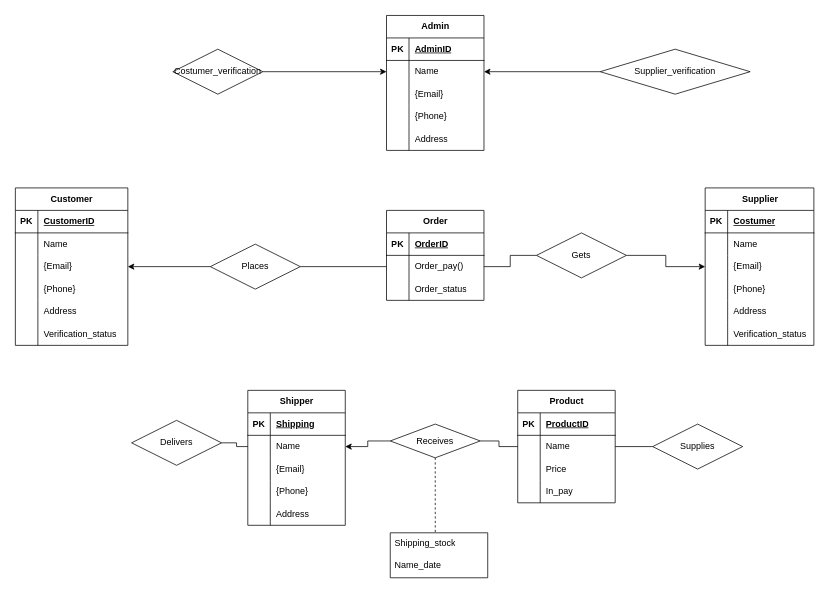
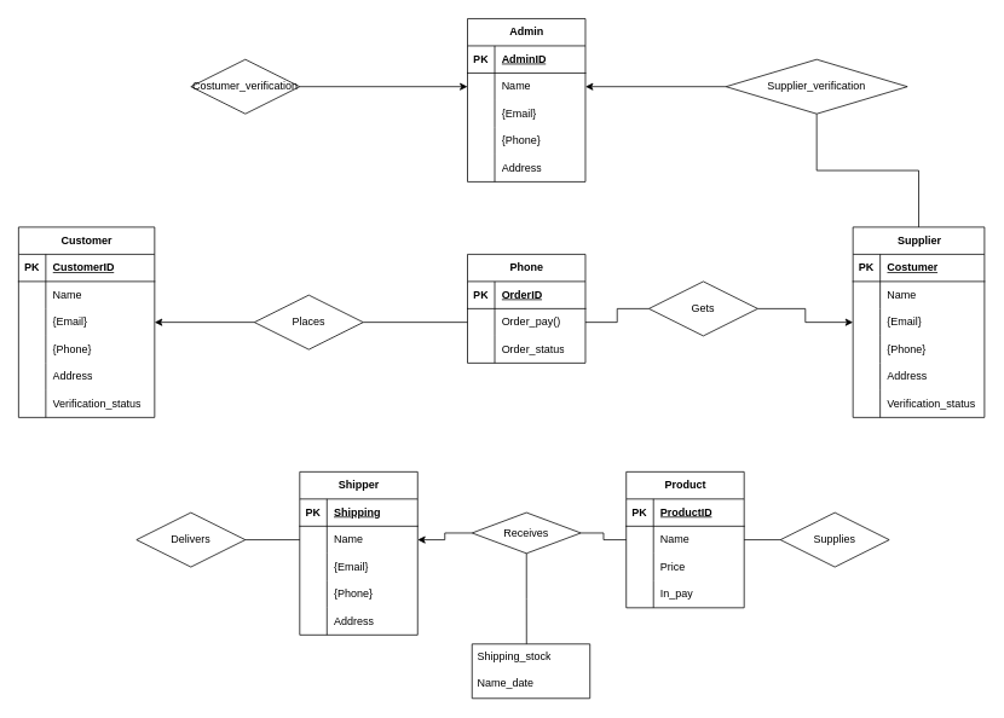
- <mxCell id="70" value="Costumer_verification" style="shape=rhombus;perimeter=rhombusPerimeter;whiteSpace=wrap;html=1;align=center;" parent="1" vertex="1"><mxGeometry x="230" y="65" width="120" height="60" as="geometry" /></mxCell>
+ <mxCell id="70" value="Costumer_verification" style="shape=rhombus;perimeter=rhombusPerimeter;whiteSpace=wrap;html=1;align=center;" parent="1" vertex="1"><mxGeometry x="210" y="65" width="120" height="60" as="geometry" /></mxCell>
+ <mxCell id="71" style="edgeStyle=orthogonalEdgeStyle;rounded=0;orthogonalLoop=1;jettySize=auto;html=1;endArrow=none;endFill=0;" edge="1" parent="1" source="72" target="18"><mxGeometry relative="1" as="geometry" /></mxCell>
- <mxCell id="106" value="Order" style="shape=table;startSize=30;container=1;collapsible=1;childLayout=tableLayout;fixedRows=1;rowLines=0;fontStyle=1;align=center;resizeLast=1;html=1;" parent="1" vertex="1"><mxGeometry x="515" y="280" width="130" height="120" as="geometry" /></mxCell>
+ <mxCell id="106" value="Phone" style="shape=table;startSize=30;container=1;collapsible=1;childLayout=tableLayout;fixedRows=1;rowLines=0;fontStyle=1;align=center;resizeLast=1;html=1;" parent="1" vertex="1"><mxGeometry x="515" y="280" width="130" height="120" as="geometry" /></mxCell>
- <mxCell id="64" value="Delivers" style="shape=rhombus;perimeter=rhombusPerimeter;whiteSpace=wrap;html=1;align=center;" parent="1" vertex="1"><mxGeometry x="175" y="560" width="120" height="60" as="geometry" /></mxCell>
+ <mxCell id="64" value="Delivers" style="shape=rhombus;perimeter=rhombusPerimeter;whiteSpace=wrap;html=1;align=center;" parent="1" vertex="1"><mxGeometry x="150" y="565" width="120" height="60" as="geometry" /></mxCell>
- <mxCell id="53" value="Supplies" style="shape=rhombus;perimeter=rhombusPerimeter;whiteSpace=wrap;html=1;align=center;" parent="1" vertex="1"><mxGeometry x="870" y="565" width="120" height="60" as="geometry" /></mxCell>
+ <mxCell id="53" value="Supplies" style="shape=rhombus;perimeter=rhombusPerimeter;whiteSpace=wrap;html=1;align=center;" parent="1" vertex="1"><mxGeometry x="860" y="565" width="120" height="60" as="geometry" /></mxCell>
- <mxCell id="66" style="edgeStyle=orthogonalEdgeStyle;rounded=0;orthogonalLoop=1;jettySize=auto;html=1;entryX=0.462;entryY=0;entryDx=0;entryDy=0;entryPerimeter=0;endArrow=none;endFill=0;dashed=1;" parent="1" source="68" target="55" edge="1"><mxGeometry relative="1" as="geometry" /></mxCell>
+ <mxCell id="66" style="edgeStyle=orthogonalEdgeStyle;rounded=0;orthogonalLoop=1;jettySize=auto;html=1;entryX=0.462;entryY=0;entryDx=0;entryDy=0;entryPerimeter=0;endArrow=none;endFill=0;dashed=0;" parent="1" source="68" target="55" edge="1"><mxGeometry relative="1" as="geometry" /></mxCell>
